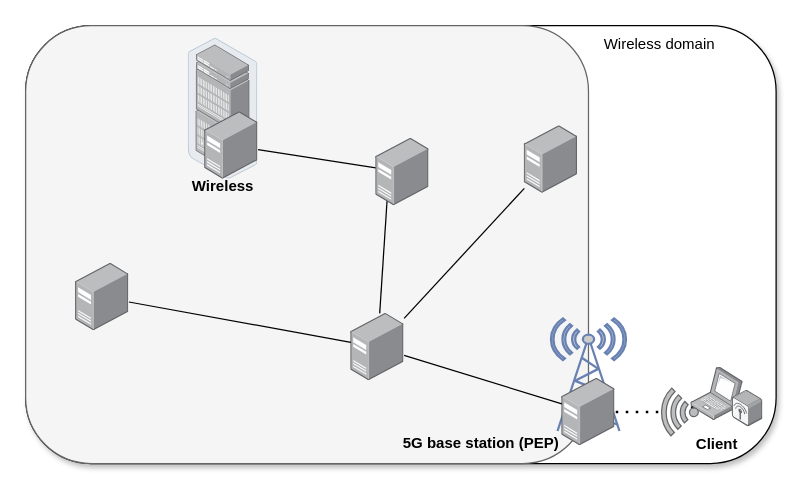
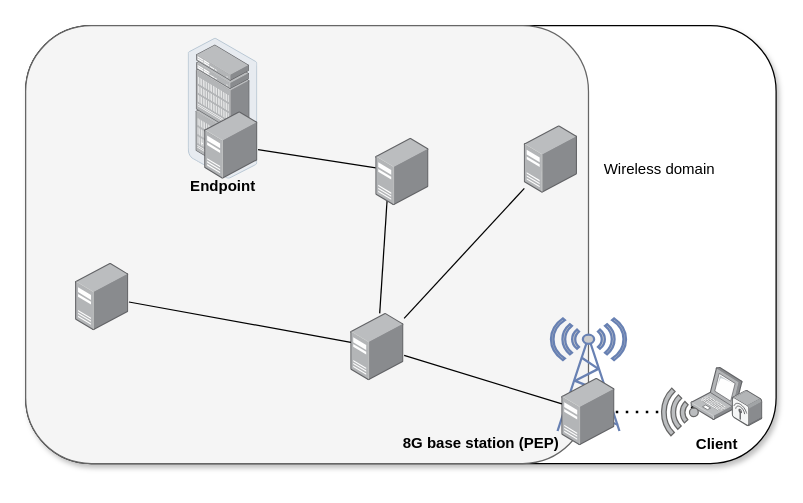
- <mxCell id="19" value="Wireless domain" style="text;html=1;strokeColor=none;fillColor=none;align=center;verticalAlign=middle;whiteSpace=wrap;rounded=0;" vertex="1" parent="1"><mxGeometry x="480" y="20" width="94.2" height="30" as="geometry" /></mxCell>
+ <mxCell id="19" value="Wireless domain" style="text;html=1;strokeColor=none;fillColor=none;align=center;verticalAlign=middle;whiteSpace=wrap;rounded=0;" vertex="1" parent="1"><mxGeometry x="480" y="120" width="94.2" height="30" as="geometry" /></mxCell>
- <mxCell id="20" value="&lt;b&gt;Wireless&lt;/b&gt;" style="text;html=1;strokeColor=none;fillColor=none;align=center;verticalAlign=middle;whiteSpace=wrap;rounded=0;" vertex="1" parent="1"><mxGeometry x="130.8" y="134" width="94.2" height="30" as="geometry" /></mxCell>
+ <mxCell id="20" value="&lt;b&gt;Endpoint&lt;/b&gt;" style="text;html=1;strokeColor=none;fillColor=none;align=center;verticalAlign=middle;whiteSpace=wrap;rounded=0;" vertex="1" parent="1"><mxGeometry x="130.8" y="134" width="94.2" height="30" as="geometry" /></mxCell>
- <mxCell id="24" value="&lt;b style=&quot;border-color: var(--border-color); color: rgb(0, 0, 0); font-family: Helvetica; font-size: 12px; font-style: normal; font-variant-ligatures: normal; font-variant-caps: normal; letter-spacing: normal; orphans: 2; text-align: center; text-indent: 0px; text-transform: none; widows: 2; word-spacing: 0px; -webkit-text-stroke-width: 0px; text-decoration-thickness: initial; text-decoration-style: initial; text-decoration-color: initial;&quot;&gt;5G base station (PEP)&lt;/b&gt;" style="text;whiteSpace=wrap;html=1;" vertex="1" parent="1"><mxGeometry x="320" y="340" width="160" height="40" as="geometry" /></mxCell>
+ <mxCell id="24" value="&lt;b style=&quot;border-color: var(--border-color); color: rgb(0, 0, 0); font-family: Helvetica; font-size: 12px; font-style: normal; font-variant-ligatures: normal; font-variant-caps: normal; letter-spacing: normal; orphans: 2; text-align: center; text-indent: 0px; text-transform: none; widows: 2; word-spacing: 0px; -webkit-text-stroke-width: 0px; text-decoration-thickness: initial; text-decoration-style: initial; text-decoration-color: initial;&quot;&gt;8G base station (PEP)&lt;/b&gt;" style="text;whiteSpace=wrap;html=1;" vertex="1" parent="1"><mxGeometry x="320" y="340" width="160" height="40" as="geometry" /></mxCell>
